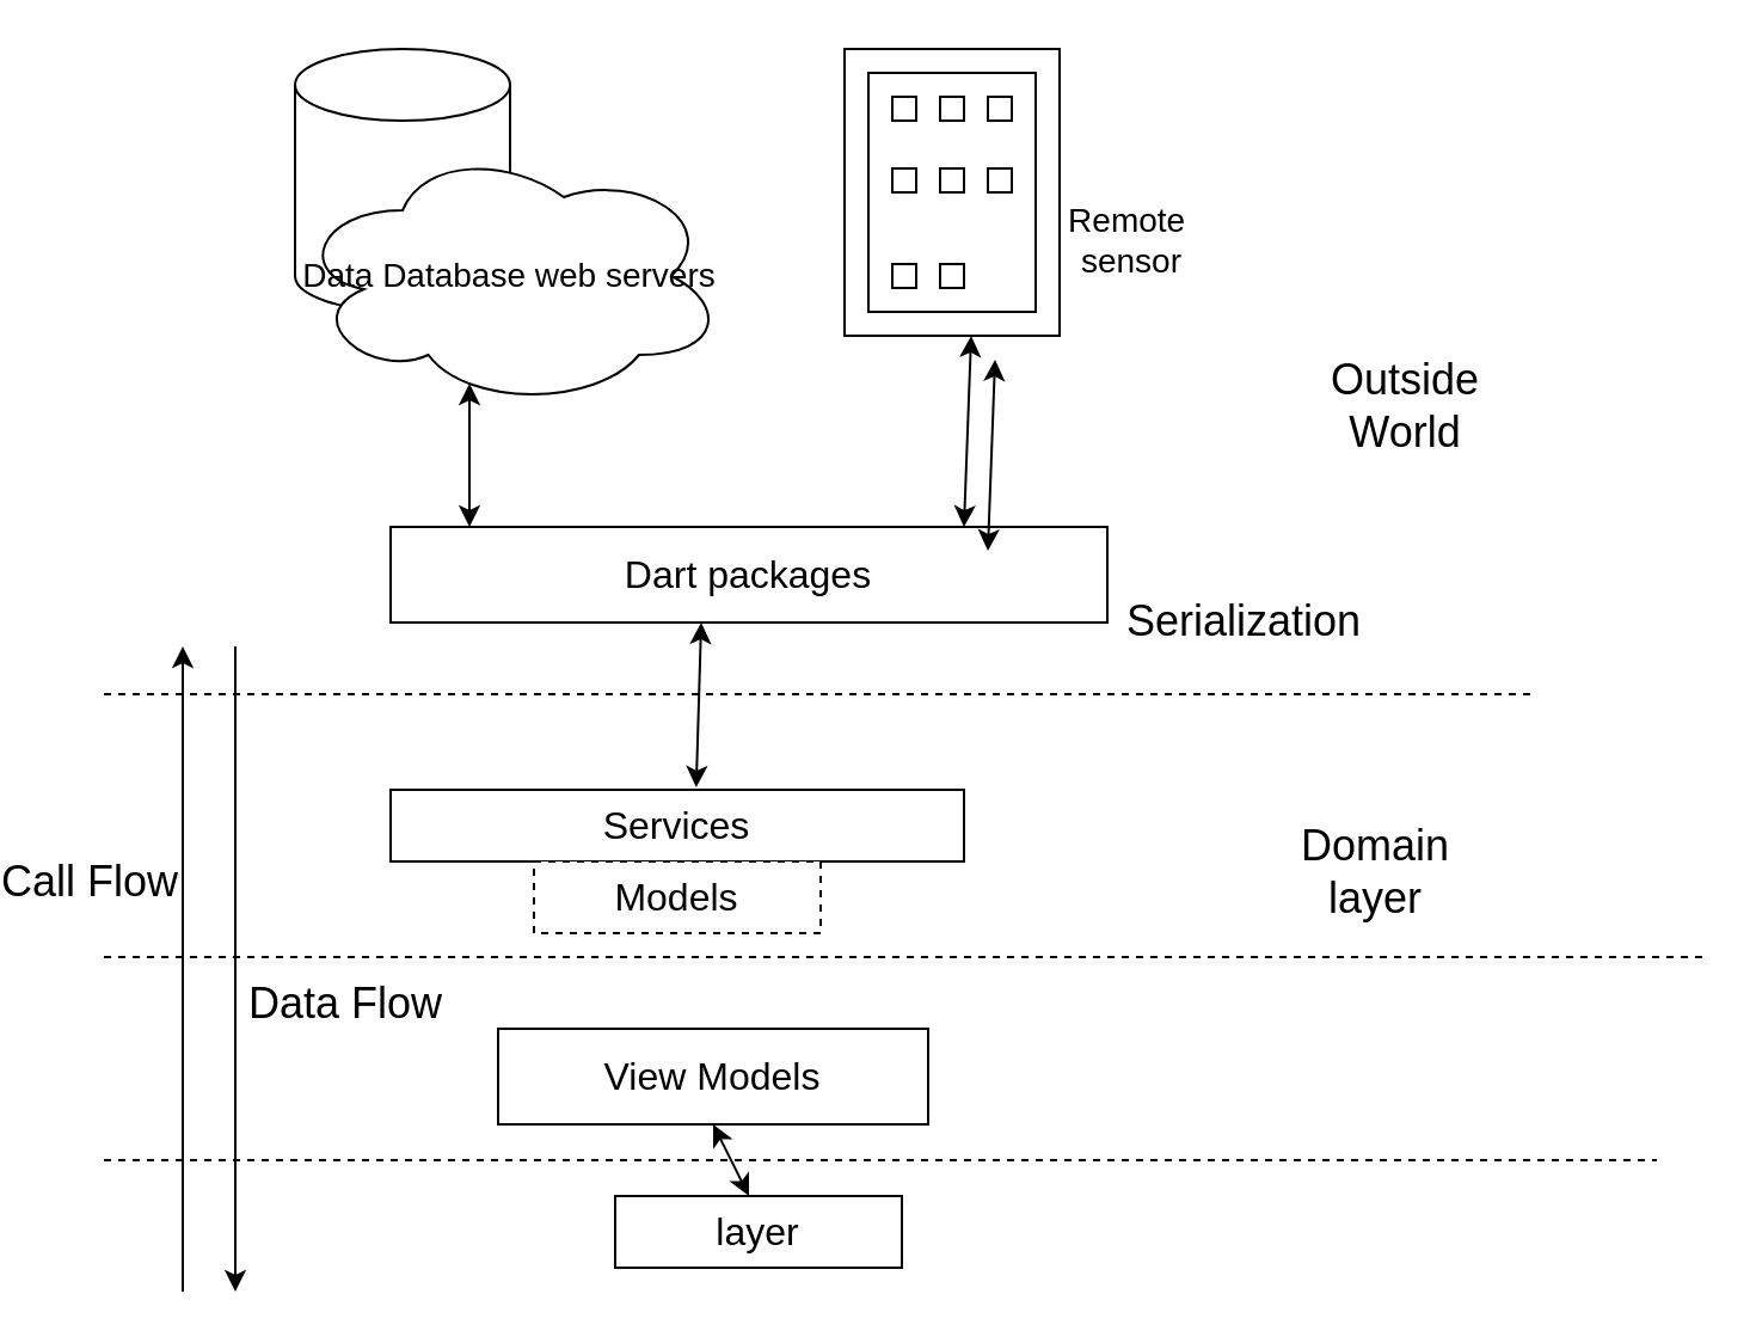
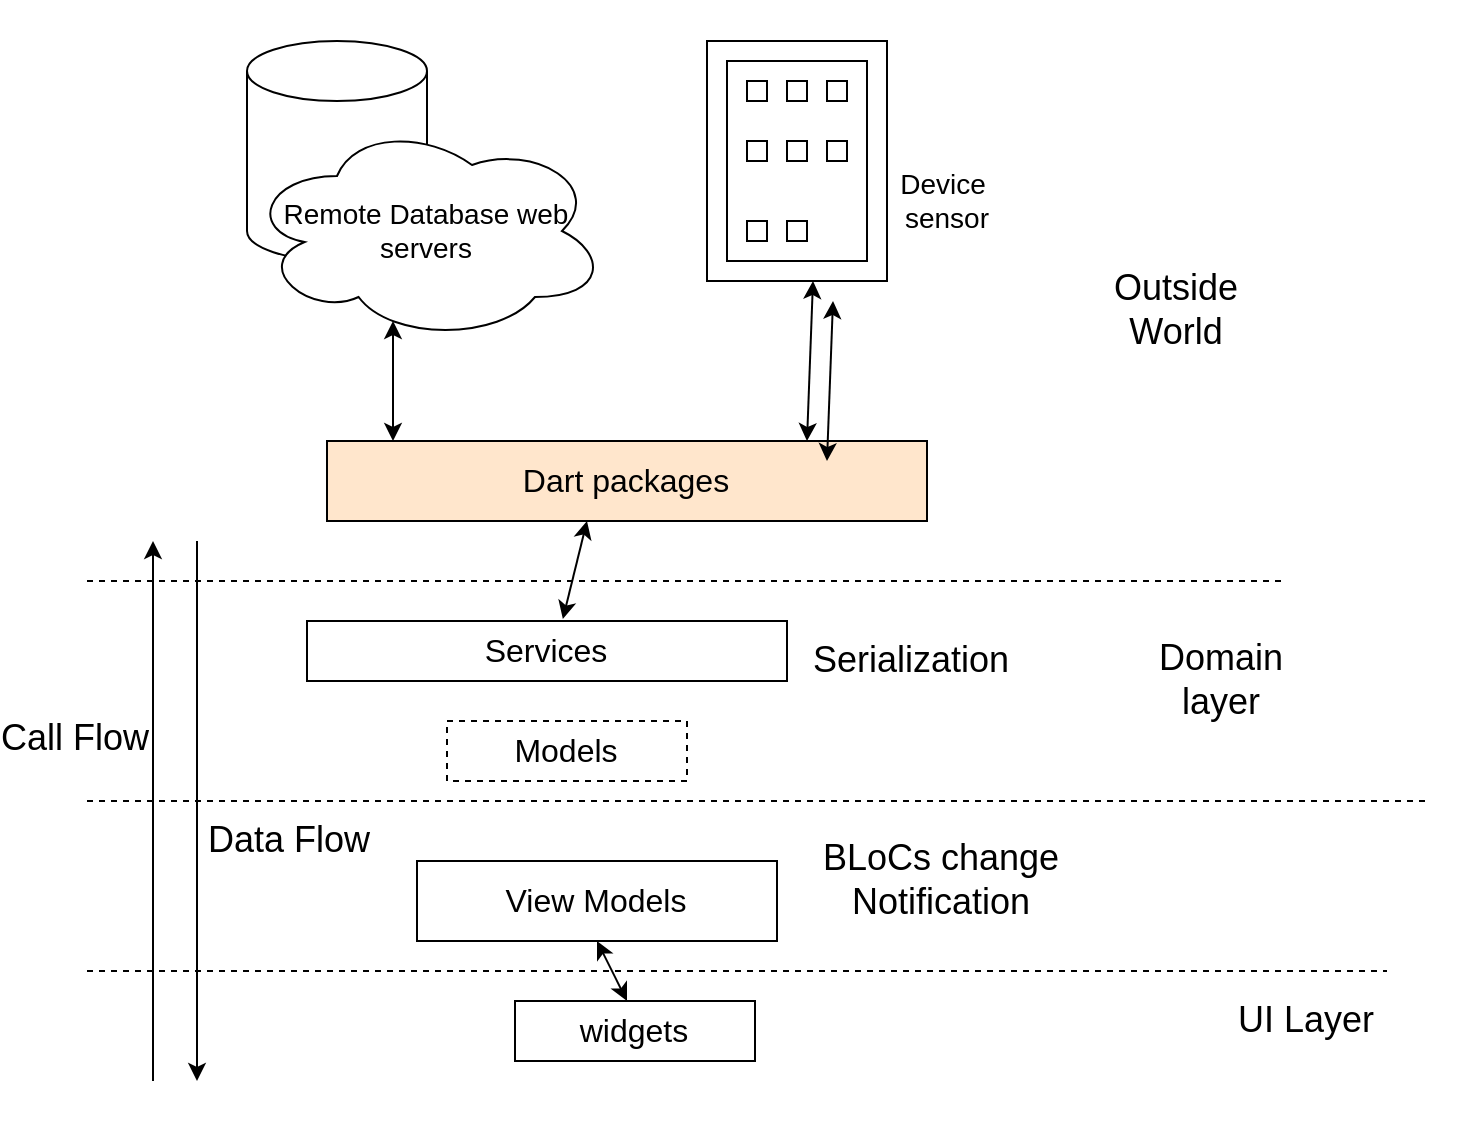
- <mxCell id="14" value="&lt;font style=&quot;font-size: 14px&quot;&gt;Remote&amp;nbsp;&lt;br&gt;sensor&lt;/font&gt;" style="text;html=1;align=center;verticalAlign=middle;resizable=0;points=[];autosize=1;" vertex="1" parent="1"><mxGeometry x="420" y="80" width="60" height="40" as="geometry" /></mxCell>
+ <mxCell id="14" value="&lt;font style=&quot;font-size: 14px&quot;&gt;Device&amp;nbsp;&lt;br&gt;sensor&lt;/font&gt;" style="text;html=1;align=center;verticalAlign=middle;resizable=0;points=[];autosize=1;" vertex="1" parent="1"><mxGeometry x="420" y="80" width="60" height="40" as="geometry" /></mxCell>
- <mxCell id="3" value="&lt;font style=&quot;font-size: 14px&quot;&gt;Data Database web servers&lt;/font&gt;" style="ellipse;shape=cloud;whiteSpace=wrap;html=1;" vertex="1" parent="1"><mxGeometry x="100" y="60" width="180" height="110" as="geometry" /></mxCell>
+ <mxCell id="3" value="&lt;font style=&quot;font-size: 14px&quot;&gt;Remote Database web servers&lt;/font&gt;" style="ellipse;shape=cloud;whiteSpace=wrap;html=1;" vertex="1" parent="1"><mxGeometry x="100" y="60" width="180" height="110" as="geometry" /></mxCell>
- <mxCell id="23" value="&lt;font style=&quot;font-size: 18px&quot;&gt;Outside World&lt;/font&gt;" style="text;html=1;strokeColor=none;fillColor=none;align=center;verticalAlign=middle;whiteSpace=wrap;rounded=0;" vertex="1" parent="1"><mxGeometry x="520" y="150" width="90" height="40" as="geometry" /></mxCell>
+ <mxCell id="23" value="&lt;font style=&quot;font-size: 18px&quot;&gt;Outside World&lt;/font&gt;" style="text;html=1;strokeColor=none;fillColor=none;align=center;verticalAlign=middle;whiteSpace=wrap;rounded=0;" vertex="1" parent="1"><mxGeometry x="520" y="135" width="90" height="40" as="geometry" /></mxCell>
- <mxCell id="15" value="&lt;font size=&quot;3&quot;&gt;Dart packages&lt;/font&gt;" style="rounded=0;whiteSpace=wrap;html=1;" vertex="1" parent="1"><mxGeometry x="140" y="220" width="300" height="40" as="geometry" /></mxCell>
+ <mxCell id="15" value="&lt;font size=&quot;3&quot;&gt;Dart packages&lt;/font&gt;" style="rounded=0;whiteSpace=wrap;html=1;fillColor=#ffe6cc;" vertex="1" parent="1"><mxGeometry x="140" y="220" width="300" height="40" as="geometry" /></mxCell>
- <mxCell id="24" value="&lt;font style=&quot;font-size: 18px&quot;&gt;Serialization&lt;/font&gt;" style="text;html=1;strokeColor=none;fillColor=none;align=center;verticalAlign=middle;whiteSpace=wrap;rounded=0;" vertex="1" parent="1"><mxGeometry x="450" y="250" width="95" height="20" as="geometry" /></mxCell>
+ <mxCell id="24" value="&lt;font style=&quot;font-size: 18px&quot;&gt;Serialization&lt;/font&gt;" style="text;html=1;strokeColor=none;fillColor=none;align=center;verticalAlign=middle;whiteSpace=wrap;rounded=0;" vertex="1" parent="1"><mxGeometry x="385" y="320" width="95" height="20" as="geometry" /></mxCell>
- <mxCell id="20" value="&lt;font size=&quot;3&quot;&gt;Services&lt;/font&gt;" style="rounded=0;whiteSpace=wrap;html=1;" vertex="1" parent="1"><mxGeometry x="140" y="330" width="240" height="30" as="geometry" /></mxCell>
+ <mxCell id="20" value="&lt;font size=&quot;3&quot;&gt;Services&lt;/font&gt;" style="rounded=0;whiteSpace=wrap;html=1;" vertex="1" parent="1"><mxGeometry x="130" y="310" width="240" height="30" as="geometry" /></mxCell>
- <mxCell id="26" value="&lt;font style=&quot;font-size: 18px&quot;&gt;Domain layer&lt;/font&gt;" style="text;html=1;strokeColor=none;fillColor=none;align=center;verticalAlign=middle;whiteSpace=wrap;rounded=0;" vertex="1" parent="1"><mxGeometry x="510" y="345" width="85" height="40" as="geometry" /></mxCell>
+ <mxCell id="26" value="&lt;font style=&quot;font-size: 18px&quot;&gt;Domain layer&lt;/font&gt;" style="text;html=1;strokeColor=none;fillColor=none;align=center;verticalAlign=middle;whiteSpace=wrap;rounded=0;" vertex="1" parent="1"><mxGeometry x="545" y="320" width="85" height="40" as="geometry" /></mxCell>
+ <mxCell id="28" value="&lt;font style=&quot;font-size: 18px&quot;&gt;BLoCs change Notification&lt;/font&gt;" style="text;html=1;strokeColor=none;fillColor=none;align=center;verticalAlign=middle;whiteSpace=wrap;rounded=0;" vertex="1" parent="1"><mxGeometry x="385" y="420" width="125" height="40" as="geometry" /></mxCell>
+ <mxCell id="32" value="&lt;font style=&quot;font-size: 18px&quot;&gt;UI Layer&lt;/font&gt;" style="text;html=1;strokeColor=none;fillColor=none;align=center;verticalAlign=middle;whiteSpace=wrap;rounded=0;" vertex="1" parent="1"><mxGeometry x="590" y="500" width="80" height="20" as="geometry" /></mxCell>
- <mxCell id="30" value="&lt;font size=&quot;3&quot;&gt;layer&lt;/font&gt;" style="rounded=0;whiteSpace=wrap;html=1;" vertex="1" parent="1"><mxGeometry x="234" y="500" width="120" height="30" as="geometry" /></mxCell>
+ <mxCell id="30" value="&lt;font size=&quot;3&quot;&gt;widgets&lt;/font&gt;" style="rounded=0;whiteSpace=wrap;html=1;" vertex="1" parent="1"><mxGeometry x="234" y="500" width="120" height="30" as="geometry" /></mxCell>
